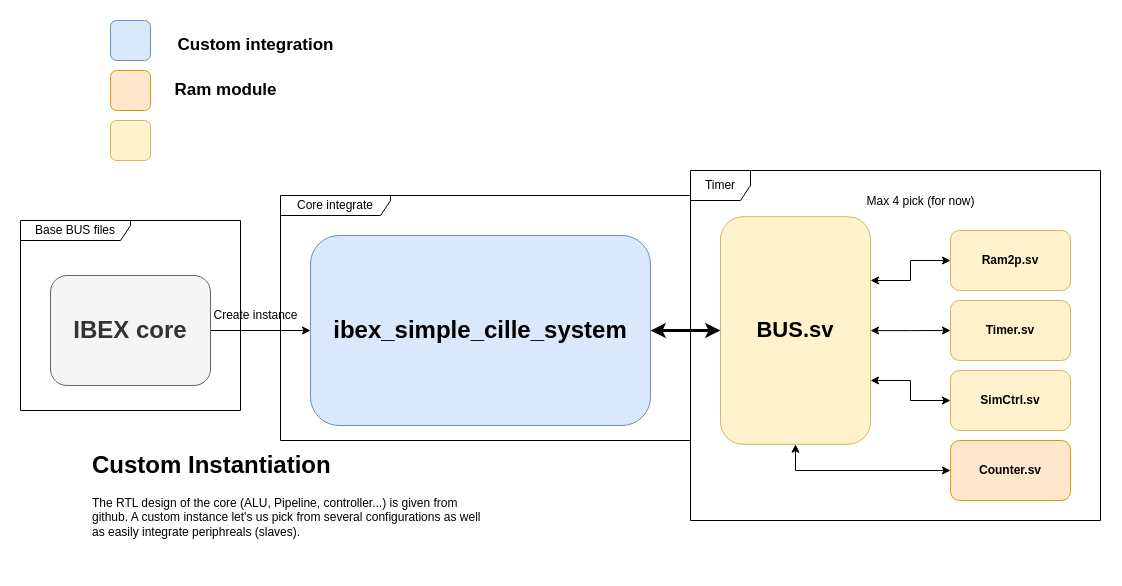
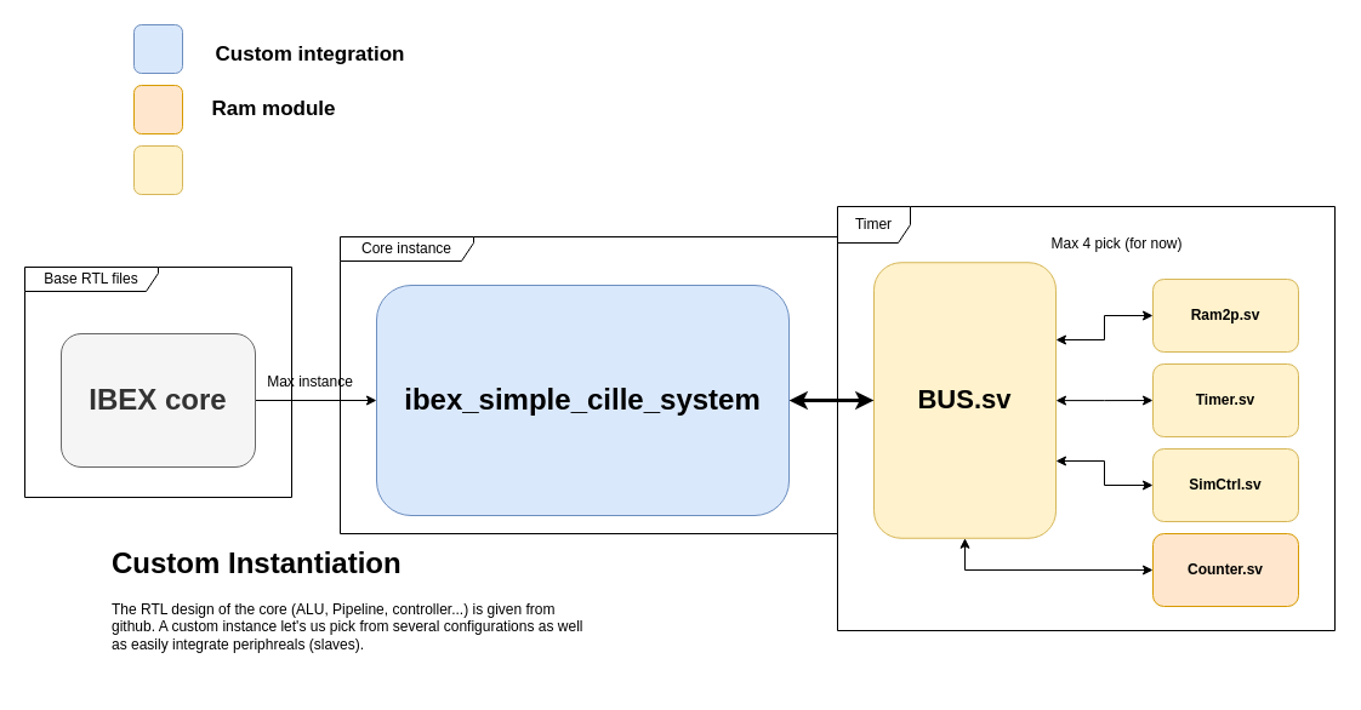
- <mxCell id="25" value="Core integrate" style="shape=umlFrame;whiteSpace=wrap;html=1;pointerEvents=0;width=110;height=20;" vertex="1" parent="1"><mxGeometry x="280" y="195" width="410" height="245" as="geometry" /></mxCell>
+ <mxCell id="25" value="Core instance" style="shape=umlFrame;whiteSpace=wrap;html=1;pointerEvents=0;width=110;height=20;" vertex="1" parent="1"><mxGeometry x="280" y="195" width="410" height="245" as="geometry" /></mxCell>
- <mxCell id="24" value="Base BUS files" style="shape=umlFrame;whiteSpace=wrap;html=1;pointerEvents=0;width=110;height=20;" vertex="1" parent="1"><mxGeometry x="20" y="220" width="220" height="190" as="geometry" /></mxCell>
+ <mxCell id="24" value="Base RTL files" style="shape=umlFrame;whiteSpace=wrap;html=1;pointerEvents=0;width=110;height=20;" vertex="1" parent="1"><mxGeometry x="20" y="220" width="220" height="190" as="geometry" /></mxCell>
- <mxCell id="23" value="Create instance" style="text;html=1;align=center;verticalAlign=middle;resizable=0;points=[];autosize=1;strokeColor=none;fillColor=none;" vertex="1" parent="1"><mxGeometry x="200" y="300" width="110" height="30" as="geometry" /></mxCell>
+ <mxCell id="23" value="Max instance" style="text;html=1;align=center;verticalAlign=middle;resizable=0;points=[];autosize=1;strokeColor=none;fillColor=none;" vertex="1" parent="1"><mxGeometry x="200" y="300" width="110" height="30" as="geometry" /></mxCell>
